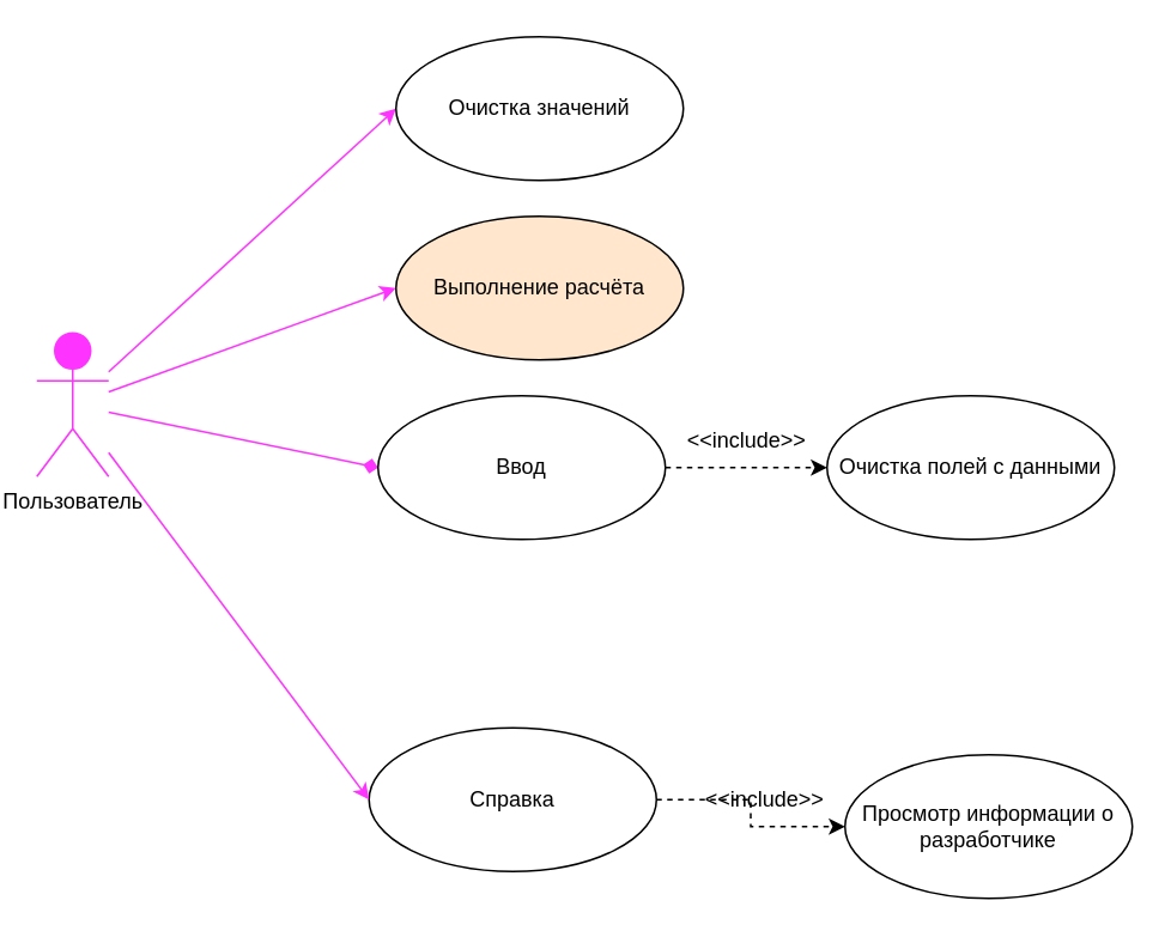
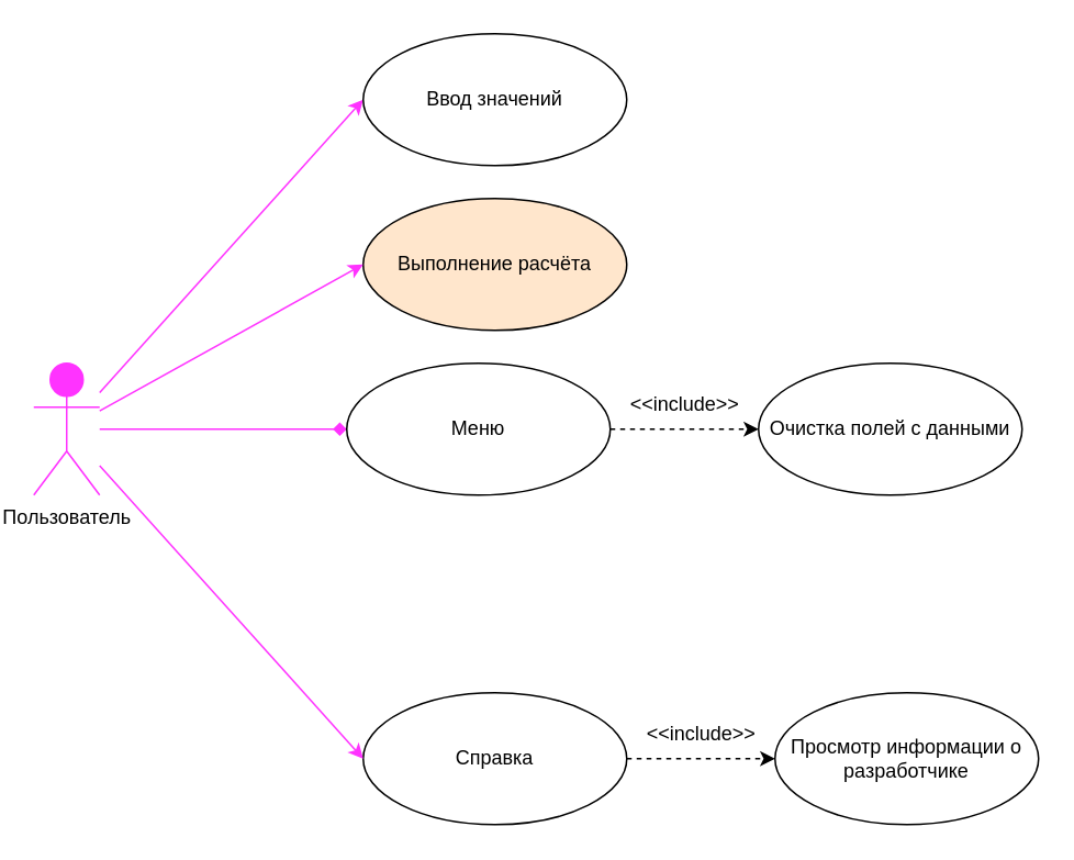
- <mxCell id="4" value="Очистка значений" style="ellipse;whiteSpace=wrap;html=1;" vertex="1" parent="1"><mxGeometry x="220" y="20" width="160" height="80" as="geometry" /></mxCell>
+ <mxCell id="4" value="Ввод значений" style="ellipse;whiteSpace=wrap;html=1;" vertex="1" parent="1"><mxGeometry x="220" y="20" width="160" height="80" as="geometry" /></mxCell>
- <mxCell id="3" value="Пользователь" style="shape=umlActor;verticalLabelPosition=bottom;verticalAlign=top;html=1;outlineConnect=0;fillColor=#FF33FF;strokeColor=#FF33FF;" vertex="1" parent="1"><mxGeometry x="20" y="185" width="40" height="80" as="geometry" /></mxCell>
+ <mxCell id="3" value="Пользователь" style="shape=umlActor;verticalLabelPosition=bottom;verticalAlign=top;html=1;outlineConnect=0;fillColor=#FF33FF;strokeColor=#FF33FF;" vertex="1" parent="1"><mxGeometry x="20" y="220" width="40" height="80" as="geometry" /></mxCell>
- <mxCell id="10" value="Ввод" style="ellipse;whiteSpace=wrap;html=1;" vertex="1" parent="1"><mxGeometry x="210" y="220" width="160" height="80" as="geometry" /></mxCell>
+ <mxCell id="10" value="Меню" style="ellipse;whiteSpace=wrap;html=1;" vertex="1" parent="1"><mxGeometry x="210" y="220" width="160" height="80" as="geometry" /></mxCell>
- <mxCell id="12" value="Справка" style="ellipse;whiteSpace=wrap;html=1;" vertex="1" parent="1"><mxGeometry x="205" y="405" width="160" height="80" as="geometry" /></mxCell>
+ <mxCell id="12" value="Справка" style="ellipse;whiteSpace=wrap;html=1;" vertex="1" parent="1"><mxGeometry x="220" y="420" width="160" height="80" as="geometry" /></mxCell>
